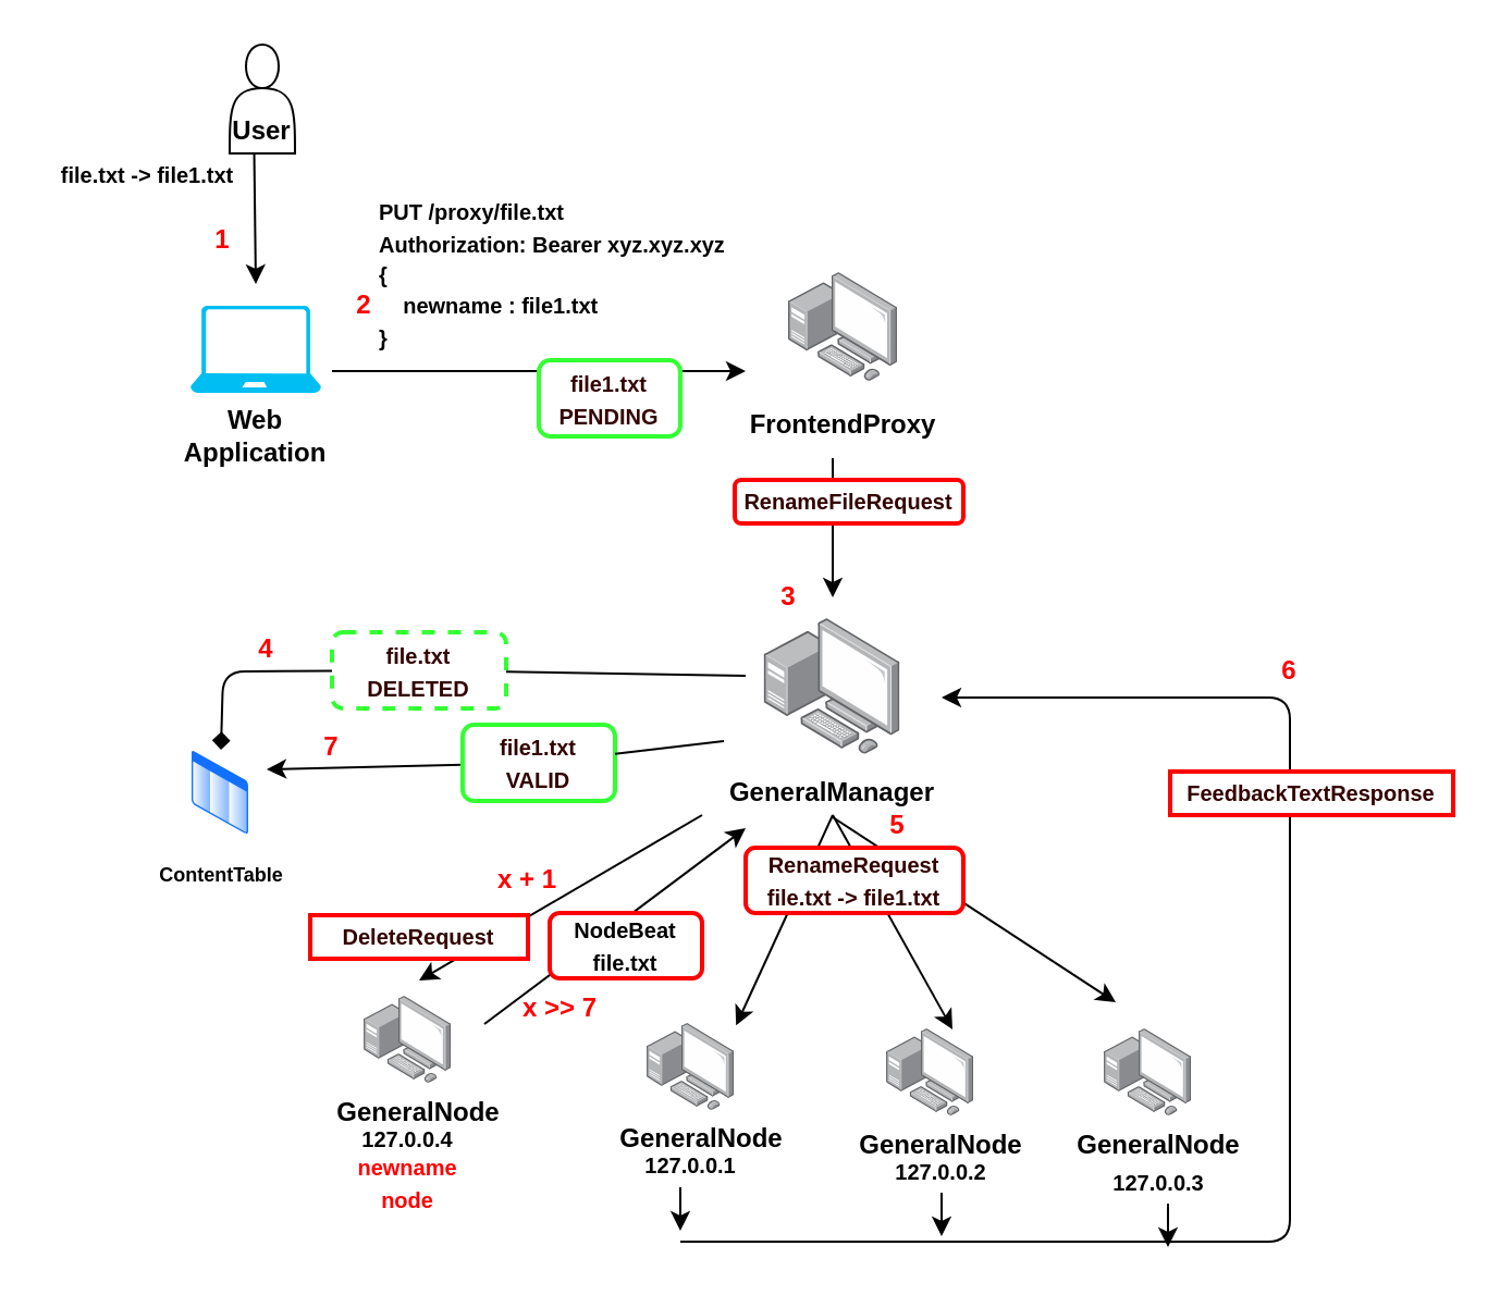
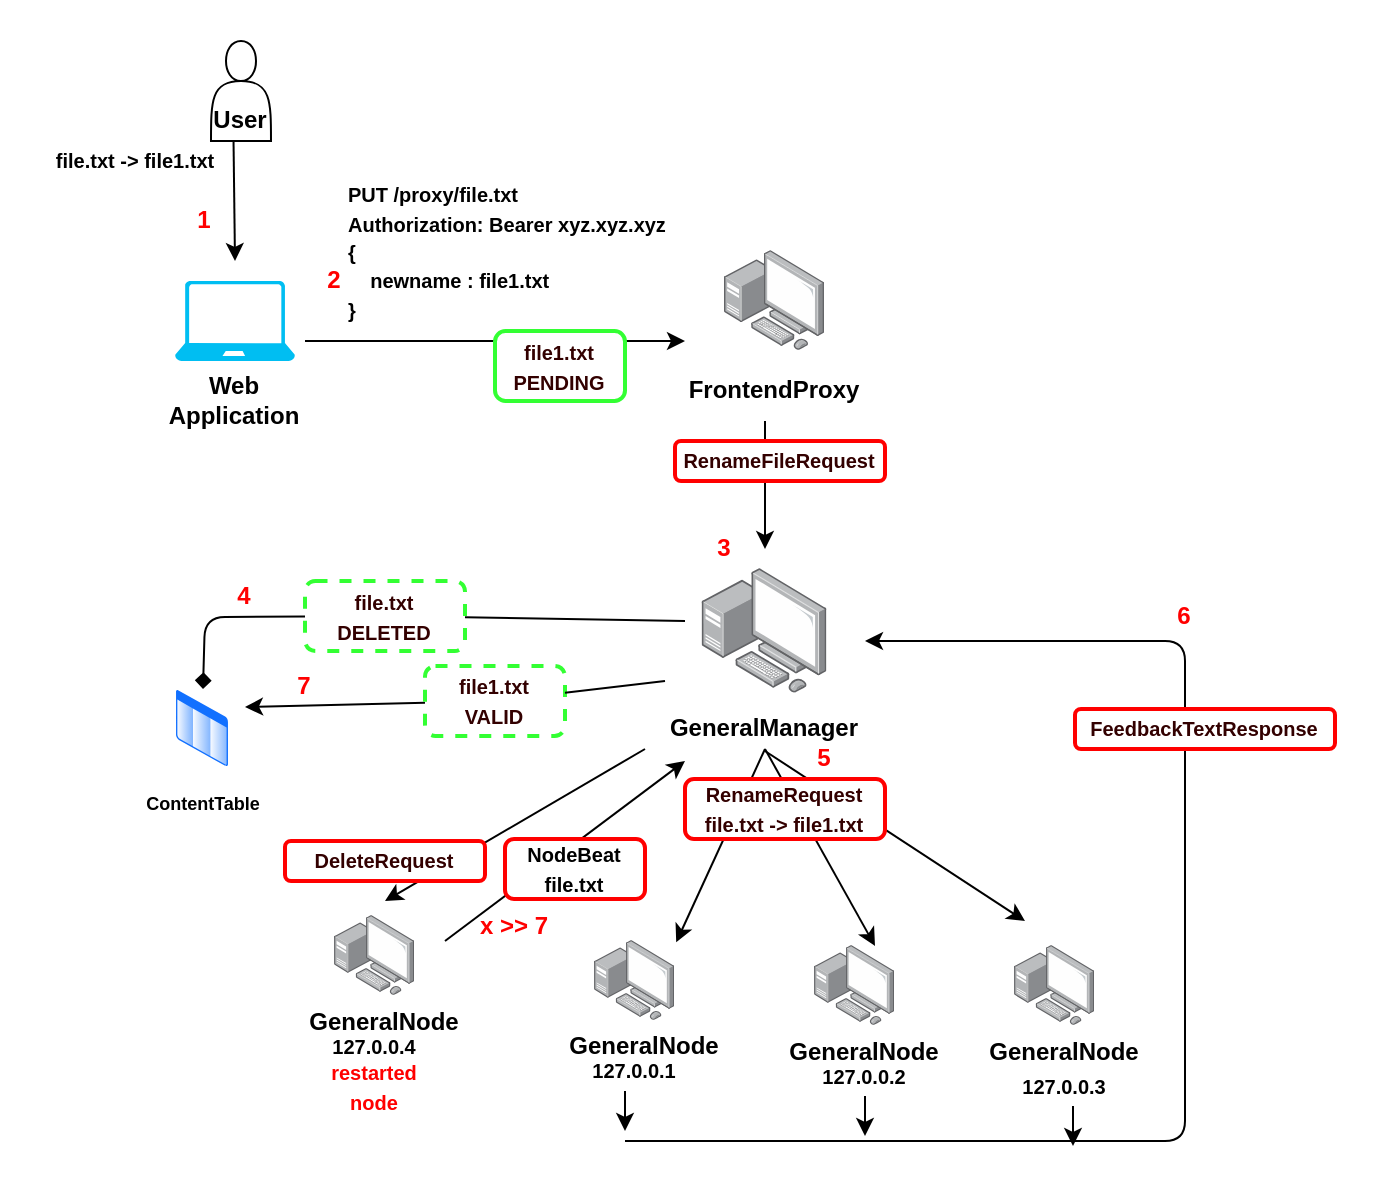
- <mxCell id="65" value="&lt;font color=&quot;#330000&quot;&gt;&lt;span style=&quot;font-size: 10px&quot;&gt;&lt;b&gt;file1.txt&lt;br&gt;VALID&lt;br&gt;&lt;/b&gt;&lt;/span&gt;&lt;/font&gt;" style="rounded=1;whiteSpace=wrap;html=1;strokeWidth=2;strokeColor=#33FF33;" parent="1" vertex="1"><mxGeometry x="212" y="332.5" width="70" height="35" as="geometry" /></mxCell>
+ <mxCell id="65" value="&lt;font color=&quot;#330000&quot;&gt;&lt;span style=&quot;font-size: 10px&quot;&gt;&lt;b&gt;file1.txt&lt;br&gt;VALID&lt;br&gt;&lt;/b&gt;&lt;/span&gt;&lt;/font&gt;" style="rounded=1;whiteSpace=wrap;html=1;strokeWidth=2;strokeColor=#33FF33;dashed=1;" parent="1" vertex="1"><mxGeometry x="212" y="332.5" width="70" height="35" as="geometry" /></mxCell>
- <mxCell id="61" value="&lt;b&gt;&lt;font style=&quot;font-size: 10px&quot; color=&quot;#330000&quot;&gt;FeedbackTextResponse&lt;/font&gt;&lt;/b&gt;" style="whiteSpace=wrap;html=1;strokeColor=#FF0000;strokeWidth=2;rounded=0;" parent="1" vertex="1"><mxGeometry x="537" y="354" width="130" height="20" as="geometry" /></mxCell>
+ <mxCell id="61" value="&lt;b&gt;&lt;font style=&quot;font-size: 10px&quot; color=&quot;#330000&quot;&gt;FeedbackTextResponse&lt;/font&gt;&lt;/b&gt;" style="rounded=1;whiteSpace=wrap;html=1;strokeColor=#FF0000;strokeWidth=2;" parent="1" vertex="1"><mxGeometry x="537" y="354" width="130" height="20" as="geometry" /></mxCell>
- <mxCell id="53" value="&lt;font color=&quot;#ff0000&quot;&gt;&lt;b&gt;x + 1&lt;br&gt;&lt;/b&gt;&lt;/font&gt;" style="text;html=1;strokeColor=none;fillColor=none;align=center;verticalAlign=middle;whiteSpace=wrap;rounded=0;" parent="1" vertex="1"><mxGeometry x="222" y="394" width="40" height="20" as="geometry" /></mxCell>
- <mxCell id="52" value="&lt;b&gt;&lt;font style=&quot;font-size: 10px&quot; color=&quot;#330000&quot;&gt;DeleteRequest&lt;/font&gt;&lt;/b&gt;" style="whiteSpace=wrap;html=1;strokeColor=#FF0000;strokeWidth=2;rounded=0;" parent="1" vertex="1"><mxGeometry x="142" y="420" width="100" height="20" as="geometry" /></mxCell>
+ <mxCell id="52" value="&lt;b&gt;&lt;font style=&quot;font-size: 10px&quot; color=&quot;#330000&quot;&gt;DeleteRequest&lt;/font&gt;&lt;/b&gt;" style="rounded=1;whiteSpace=wrap;html=1;strokeColor=#FF0000;strokeWidth=2;" parent="1" vertex="1"><mxGeometry x="142" y="420" width="100" height="20" as="geometry" /></mxCell>
- <mxCell id="47" value="&lt;font style=&quot;font-size: 10px&quot; color=&quot;#ff0000&quot;&gt;&lt;b&gt;newname node&lt;/b&gt;&lt;/font&gt;" style="text;html=1;strokeColor=none;fillColor=none;align=center;verticalAlign=middle;whiteSpace=wrap;rounded=0;" parent="42" vertex="1"><mxGeometry x="15" y="75" width="40" height="20" as="geometry" /></mxCell>
+ <mxCell id="47" value="&lt;font style=&quot;font-size: 10px&quot; color=&quot;#ff0000&quot;&gt;&lt;b&gt;restarted node&lt;/b&gt;&lt;/font&gt;" style="text;html=1;strokeColor=none;fillColor=none;align=center;verticalAlign=middle;whiteSpace=wrap;rounded=0;" parent="42" vertex="1"><mxGeometry x="15" y="75" width="40" height="20" as="geometry" /></mxCell>
